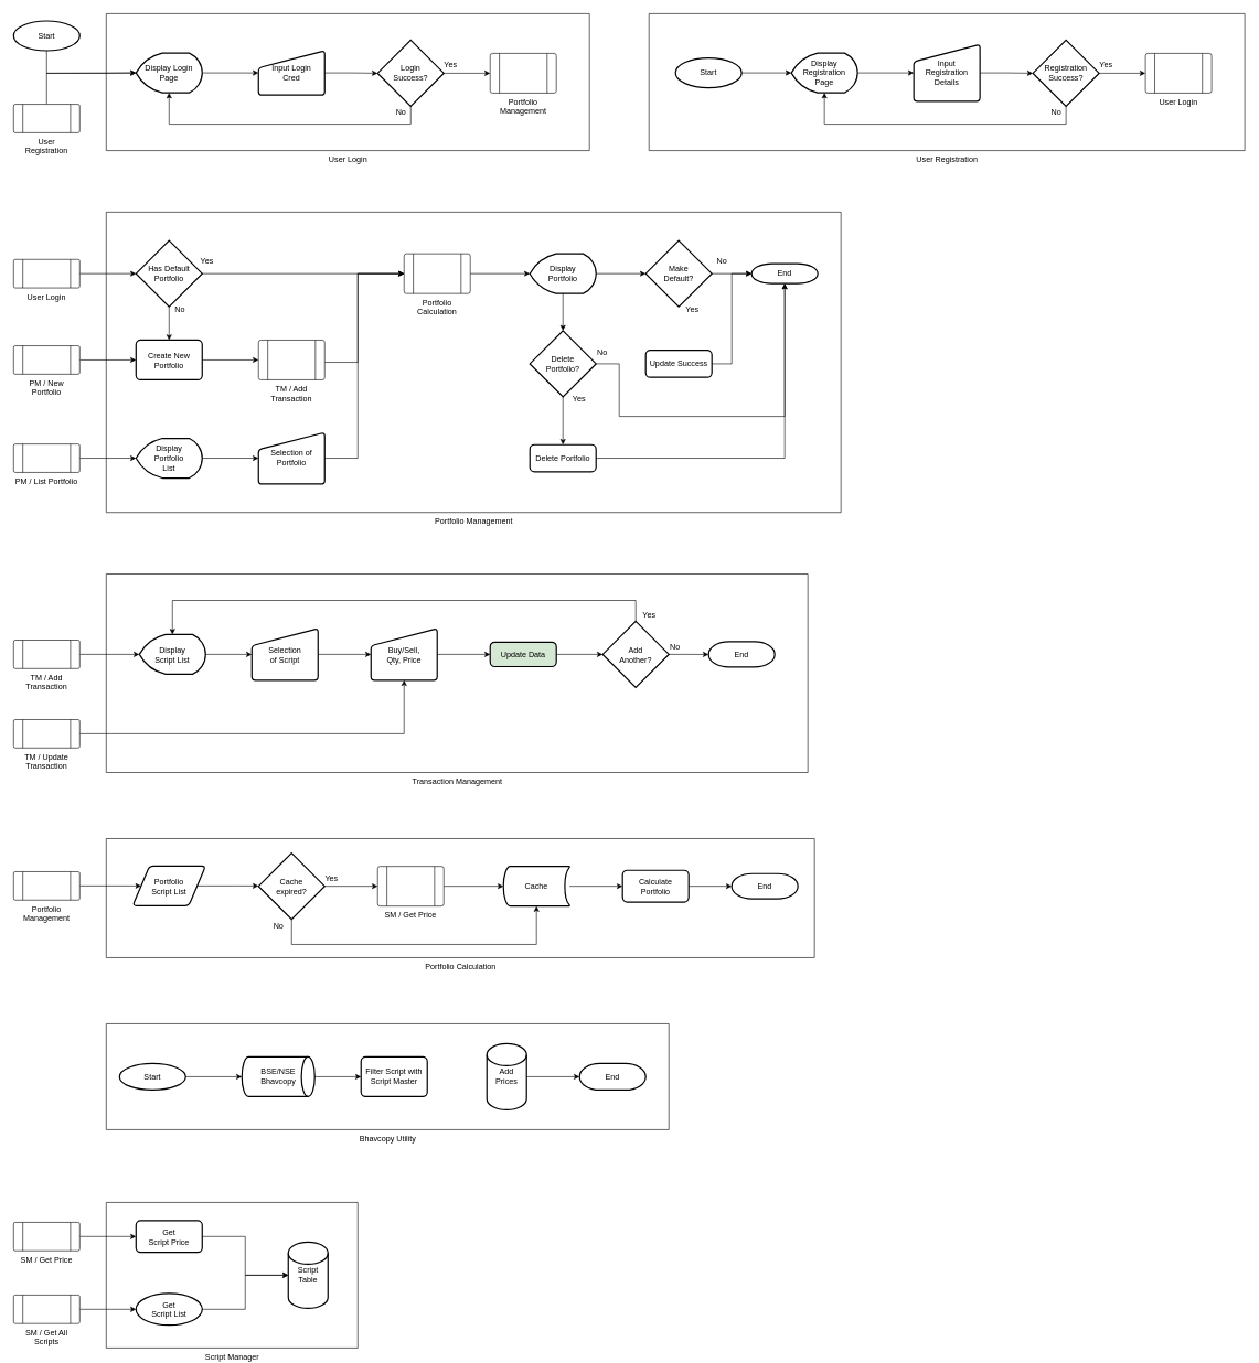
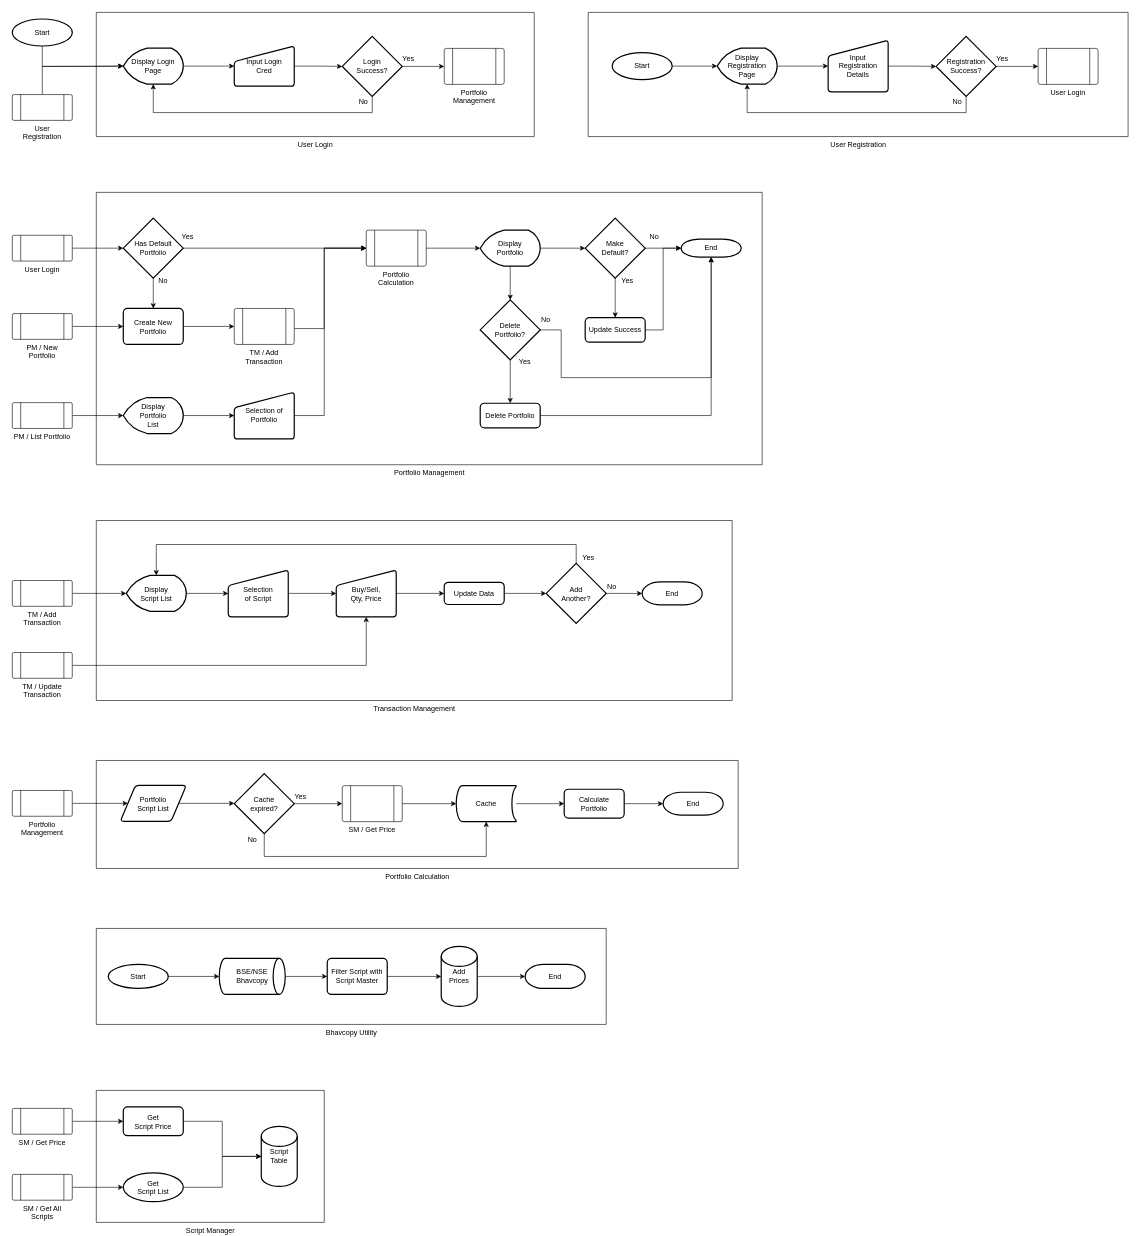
+ <mxCell id="59" style="edgeStyle=orthogonalEdgeStyle;rounded=0;orthogonalLoop=1;jettySize=auto;html=1;entryX=0.5;entryY=0;entryDx=0;entryDy=0;" parent="1" source="60" target="64" edge="1"><mxGeometry relative="1" as="geometry" /></mxCell>
- <mxCell id="83" value="Update Data" style="rounded=1;whiteSpace=wrap;html=1;absoluteArcSize=1;arcSize=14;strokeWidth=2;fillColor=#d5e8d4;" parent="1" vertex="1"><mxGeometry x="740" y="970" width="100" height="37" as="geometry" /></mxCell>
+ <mxCell id="83" value="Update Data" style="rounded=1;whiteSpace=wrap;html=1;absoluteArcSize=1;arcSize=14;strokeWidth=2;" parent="1" vertex="1"><mxGeometry x="740" y="970" width="100" height="37" as="geometry" /></mxCell>
+ <mxCell id="112" style="edgeStyle=orthogonalEdgeStyle;rounded=0;orthogonalLoop=1;jettySize=auto;html=1;entryX=0;entryY=0.5;entryDx=0;entryDy=0;entryPerimeter=0;" parent="1" source="113" target="115" edge="1"><mxGeometry relative="1" as="geometry" /></mxCell>
